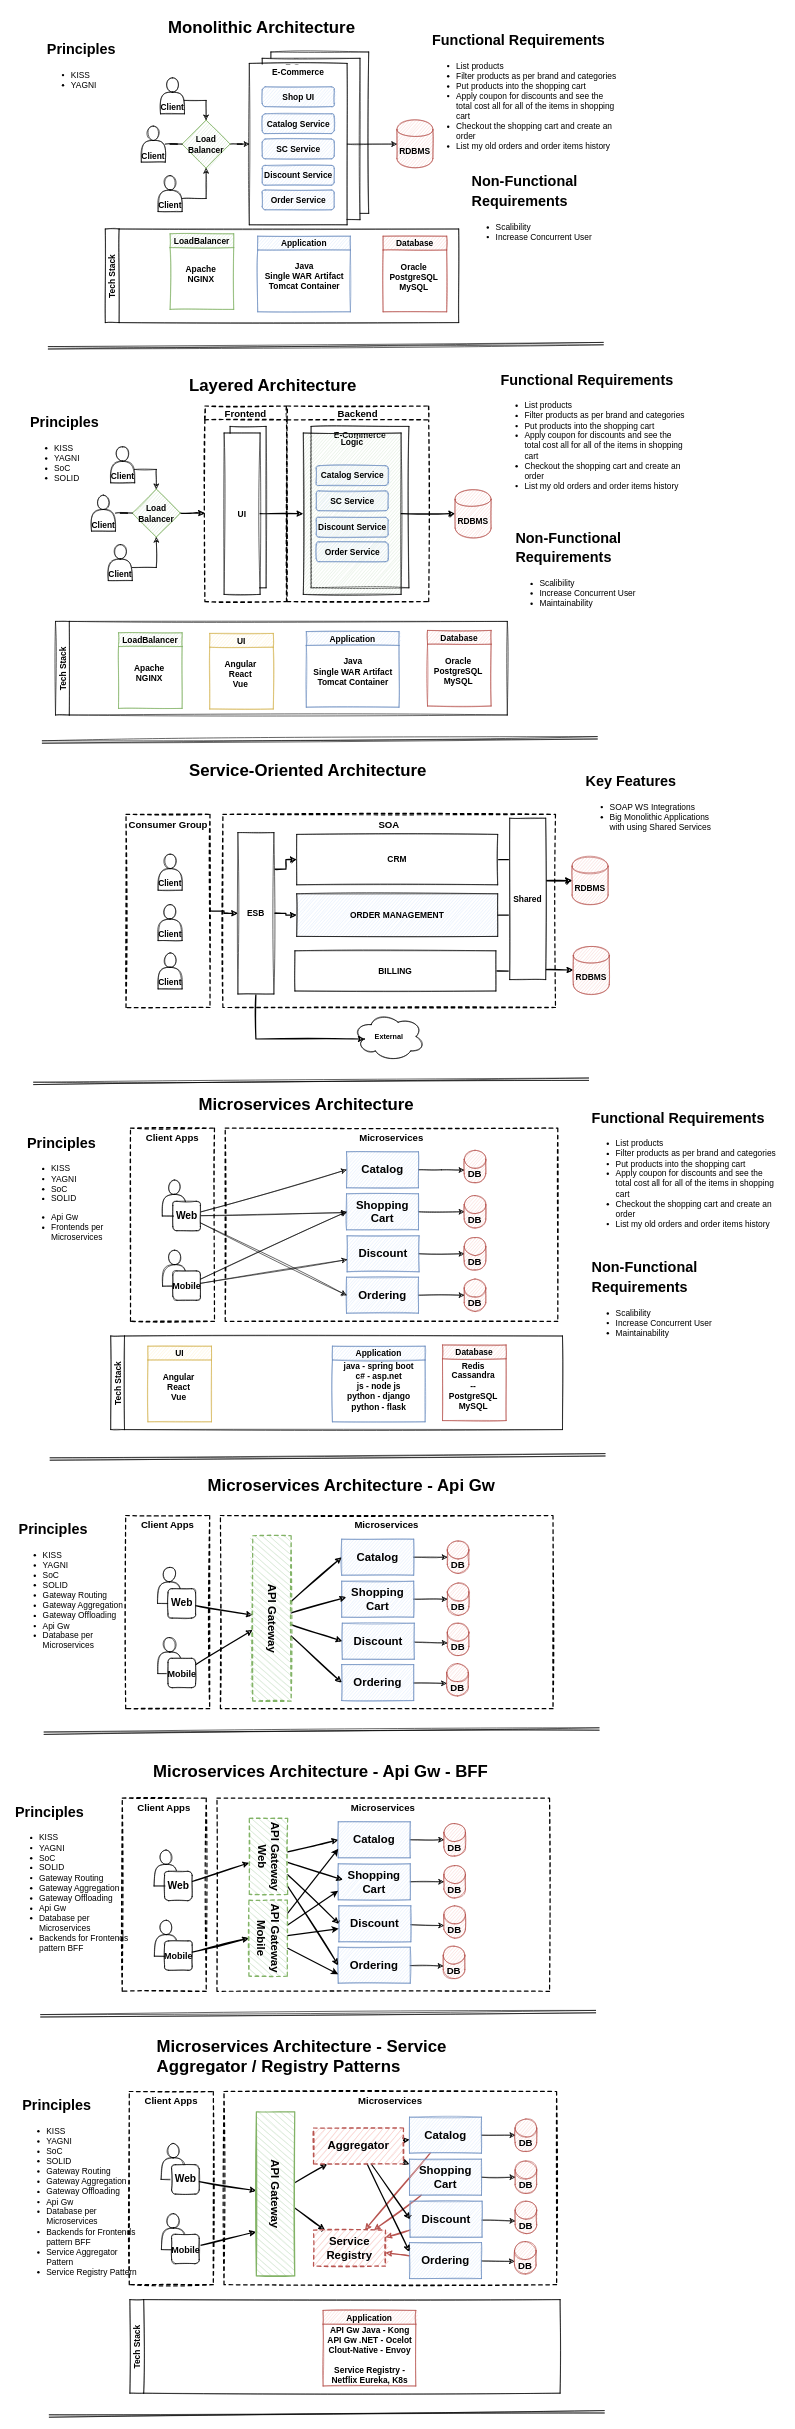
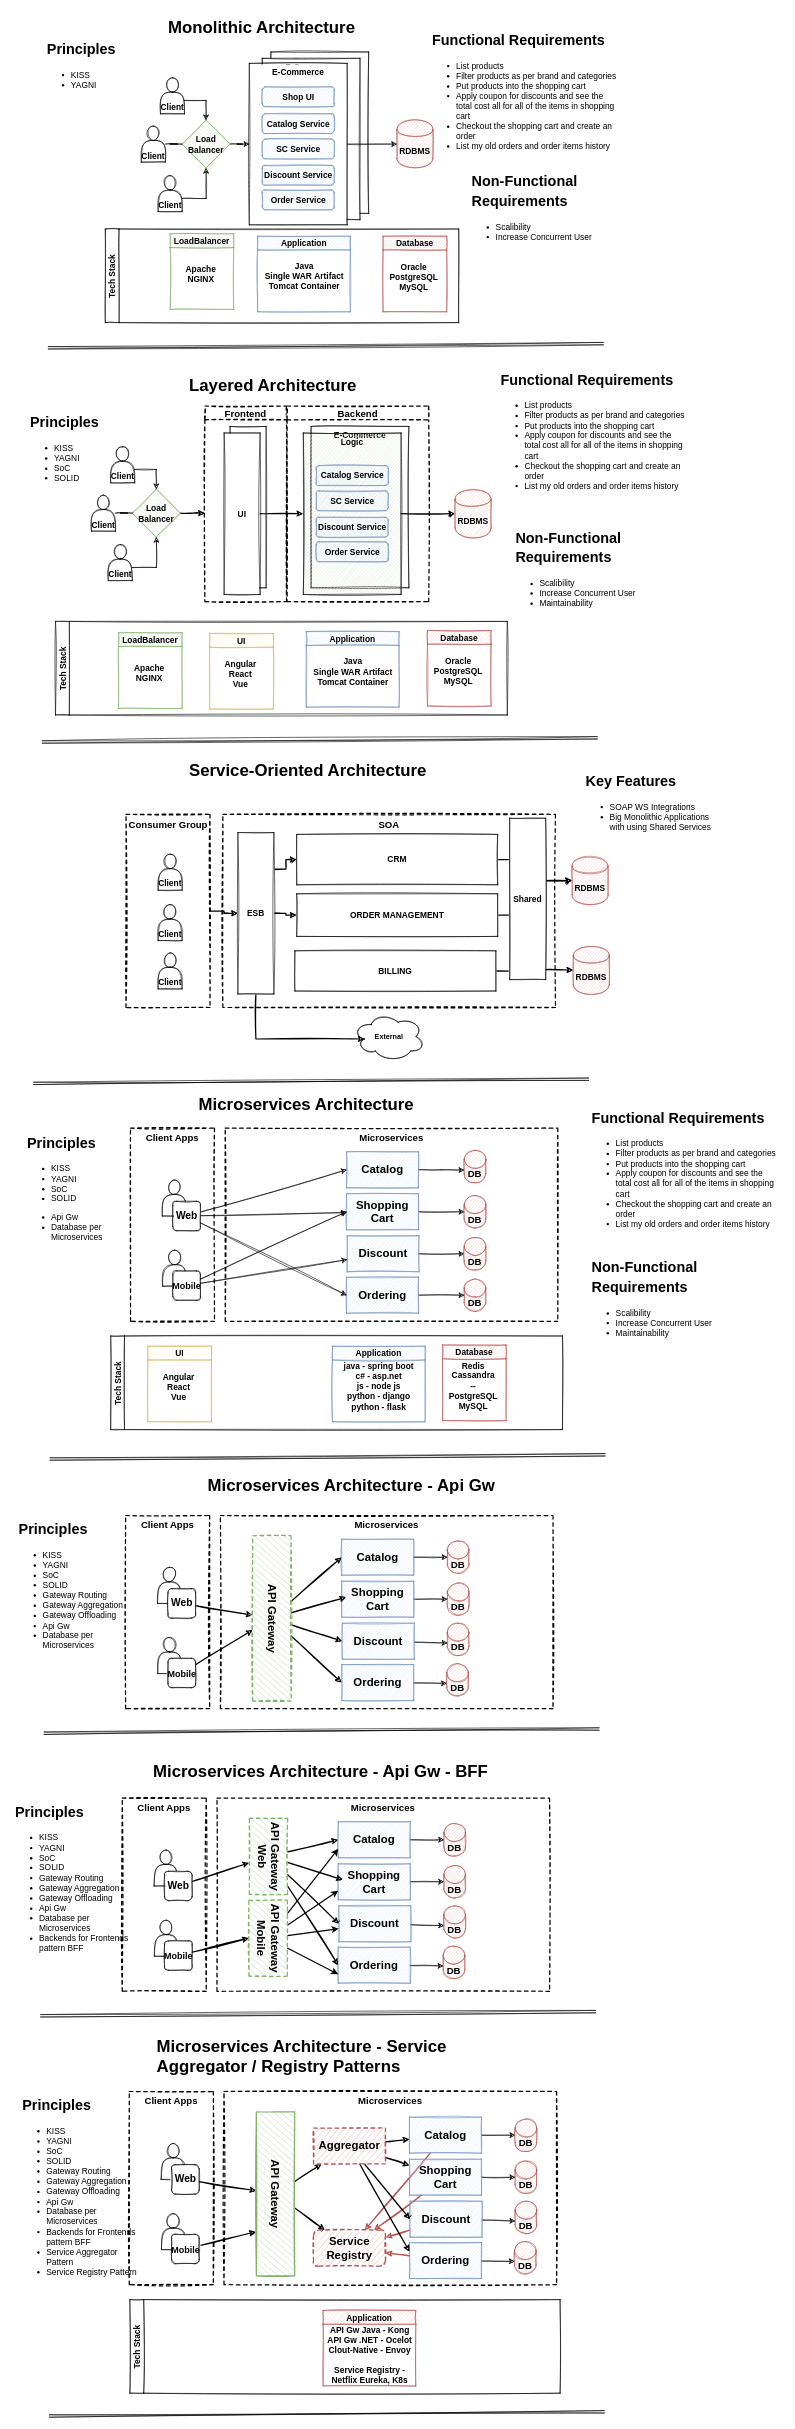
- <mxCell id="80" value="ORDER MANAGEMENT" style="whiteSpace=wrap;html=1;fontSize=14;fontStyle=1;verticalAlign=middle;sketch=1;fillColor=#dae8fc;" parent="1" vertex="1"><mxGeometry x="494" y="1489" width="335" height="71" as="geometry" /></mxCell>
+ <mxCell id="80" value="ORDER MANAGEMENT" style="whiteSpace=wrap;html=1;fontSize=14;fontStyle=1;verticalAlign=middle;sketch=1;" parent="1" vertex="1"><mxGeometry x="494" y="1489" width="335" height="71" as="geometry" /></mxCell>
- <mxCell id="116" value="&lt;h1&gt;&lt;font style=&quot;font-size: 24px&quot;&gt;Principles&lt;/font&gt;&lt;/h1&gt;&lt;p&gt;&lt;/p&gt;&lt;ul&gt;&lt;li&gt;KISS&lt;/li&gt;&lt;li&gt;YAGNI&lt;/li&gt;&lt;li&gt;SoC&lt;/li&gt;&lt;li&gt;SOLID&lt;/li&gt;&lt;/ul&gt;&lt;div&gt;&lt;ul&gt;&lt;li&gt;Api Gw&lt;/li&gt;&lt;li&gt;Frontends per Microservices&lt;/li&gt;&lt;/ul&gt;&lt;/div&gt;&lt;p&gt;&lt;/p&gt;" style="text;html=1;strokeColor=none;fillColor=none;spacing=5;spacingTop=-20;whiteSpace=wrap;overflow=hidden;rounded=0;fontSize=14;fontStyle=0;sketch=1;" parent="1" vertex="1"><mxGeometry x="40" y="1878" width="162" height="213" as="geometry" /></mxCell>
+ <mxCell id="116" value="&lt;h1&gt;&lt;font style=&quot;font-size: 24px&quot;&gt;Principles&lt;/font&gt;&lt;/h1&gt;&lt;p&gt;&lt;/p&gt;&lt;ul&gt;&lt;li&gt;KISS&lt;/li&gt;&lt;li&gt;YAGNI&lt;/li&gt;&lt;li&gt;SoC&lt;/li&gt;&lt;li&gt;SOLID&lt;/li&gt;&lt;/ul&gt;&lt;div&gt;&lt;ul&gt;&lt;li&gt;Api Gw&lt;/li&gt;&lt;li&gt;Database per Microservices&lt;/li&gt;&lt;/ul&gt;&lt;/div&gt;&lt;p&gt;&lt;/p&gt;" style="text;html=1;strokeColor=none;fillColor=none;spacing=5;spacingTop=-20;whiteSpace=wrap;overflow=hidden;rounded=0;fontSize=14;fontStyle=0;sketch=1;" parent="1" vertex="1"><mxGeometry x="40" y="1878" width="162" height="213" as="geometry" /></mxCell>
- <mxCell id="219" value="Aggregator" style="rounded=0;whiteSpace=wrap;html=1;sketch=1;fontSize=19;fontStyle=1;fillColor=#f8cecc;strokeColor=#b85450;strokeWidth=2;dashed=1;" parent="1" vertex="1"><mxGeometry x="522" y="3546" width="150" height="60" as="geometry" /></mxCell>
+ <mxCell id="219" value="Aggregator" style="rounded=0;whiteSpace=wrap;html=1;sketch=1;fontSize=19;fontStyle=1;fillColor=#f8cecc;strokeColor=#b85450;strokeWidth=2;dashed=1;" parent="1" vertex="1"><mxGeometry x="522" y="3546" width="120" height="60" as="geometry" /></mxCell>
- <mxCell id="220" value="Service Registry" style="rounded=0;whiteSpace=wrap;html=1;sketch=1;fontSize=19;fontStyle=1;fillColor=#f8cecc;strokeColor=#b85450;strokeWidth=2;dashed=1;" parent="1" vertex="1"><mxGeometry x="522" y="3716.16" width="120" height="60" as="geometry" /></mxCell>
+ <mxCell id="220" value="Service Registry" style="whiteSpace=wrap;html=1;sketch=1;fontSize=19;fontStyle=1;fillColor=#f8cecc;strokeColor=#b85450;strokeWidth=2;dashed=1;rounded=1;" parent="1" vertex="1"><mxGeometry x="522" y="3716.16" width="120" height="60" as="geometry" /></mxCell>
